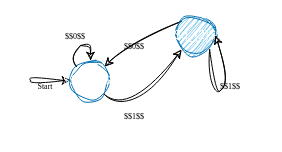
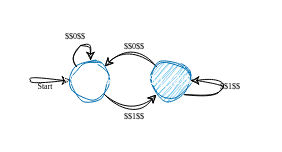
- <mxCell id="7" value="$$q_{2}$$" style="ellipse;whiteSpace=wrap;html=1;fillColor=#1ba1e2;fontColor=#ffffff;strokeColor=#006EAF;sketch=1;curveFitting=1;jiggle=2;" parent="1" vertex="1"><mxGeometry x="175" y="15" width="40" height="40" as="geometry" /></mxCell>
+ <mxCell id="7" value="$$q_{2}$$" style="ellipse;whiteSpace=wrap;html=1;fillColor=#1ba1e2;fontColor=#ffffff;strokeColor=#006EAF;sketch=1;curveFitting=1;jiggle=2;" parent="1" vertex="1"><mxGeometry x="150" y="60" width="40" height="40" as="geometry" /></mxCell>
- <mxCell id="8" value="&lt;font face=&quot;Comic Sans MS&quot;&gt;$$q_{1}$$&lt;/font&gt;" style="ellipse;whiteSpace=wrap;html=1;fillColor=none;fontColor=#ffffff;strokeColor=#006EAF;sketch=1;curveFitting=1;jiggle=2;" parent="1" vertex="1"><mxGeometry x="70" y="60" width="40" height="40" as="geometry" /></mxCell>
+ <mxCell id="8" value="&lt;font face=&quot;Comic Sans MS&quot;&gt;$$q_{7}$$&lt;/font&gt;" style="ellipse;whiteSpace=wrap;html=1;fillColor=none;fontColor=#ffffff;strokeColor=#006EAF;sketch=1;curveFitting=1;jiggle=2;" parent="1" vertex="1"><mxGeometry x="70" y="60" width="40" height="40" as="geometry" /></mxCell>
